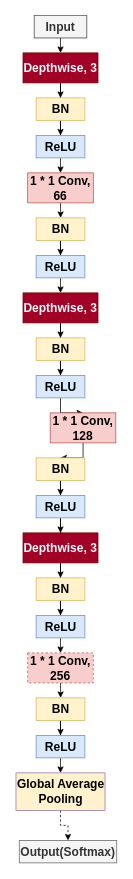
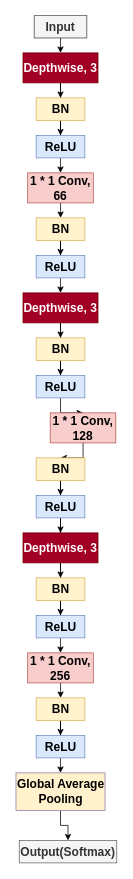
- <mxCell id="36" value="&lt;span style=&quot;font-size: 16px;&quot;&gt;&lt;b&gt;1 * 1 Conv, 256&lt;/b&gt;&lt;/span&gt;" style="rounded=0;whiteSpace=wrap;html=1;fillColor=#f8cecc;strokeColor=#b85450;dashed=1;" vertex="1" parent="1"><mxGeometry x="36.25" y="870" width="87.5" height="40" as="geometry" /></mxCell>
+ <mxCell id="36" value="&lt;span style=&quot;font-size: 16px;&quot;&gt;&lt;b&gt;1 * 1 Conv, 256&lt;/b&gt;&lt;/span&gt;" style="rounded=0;whiteSpace=wrap;html=1;fillColor=#f8cecc;strokeColor=#b85450;" vertex="1" parent="1"><mxGeometry x="36.25" y="870" width="87.5" height="40" as="geometry" /></mxCell>
- <mxCell id="41" value="" style="edgeStyle=orthogonalEdgeStyle;rounded=0;orthogonalLoop=1;jettySize=auto;html=1;dashed=1;" edge="1" parent="1" source="42" target="43"><mxGeometry relative="1" as="geometry" /></mxCell>
+ <mxCell id="41" value="" style="edgeStyle=orthogonalEdgeStyle;rounded=0;orthogonalLoop=1;jettySize=auto;html=1;" edge="1" parent="1" source="42" target="43"><mxGeometry relative="1" as="geometry" /></mxCell>
